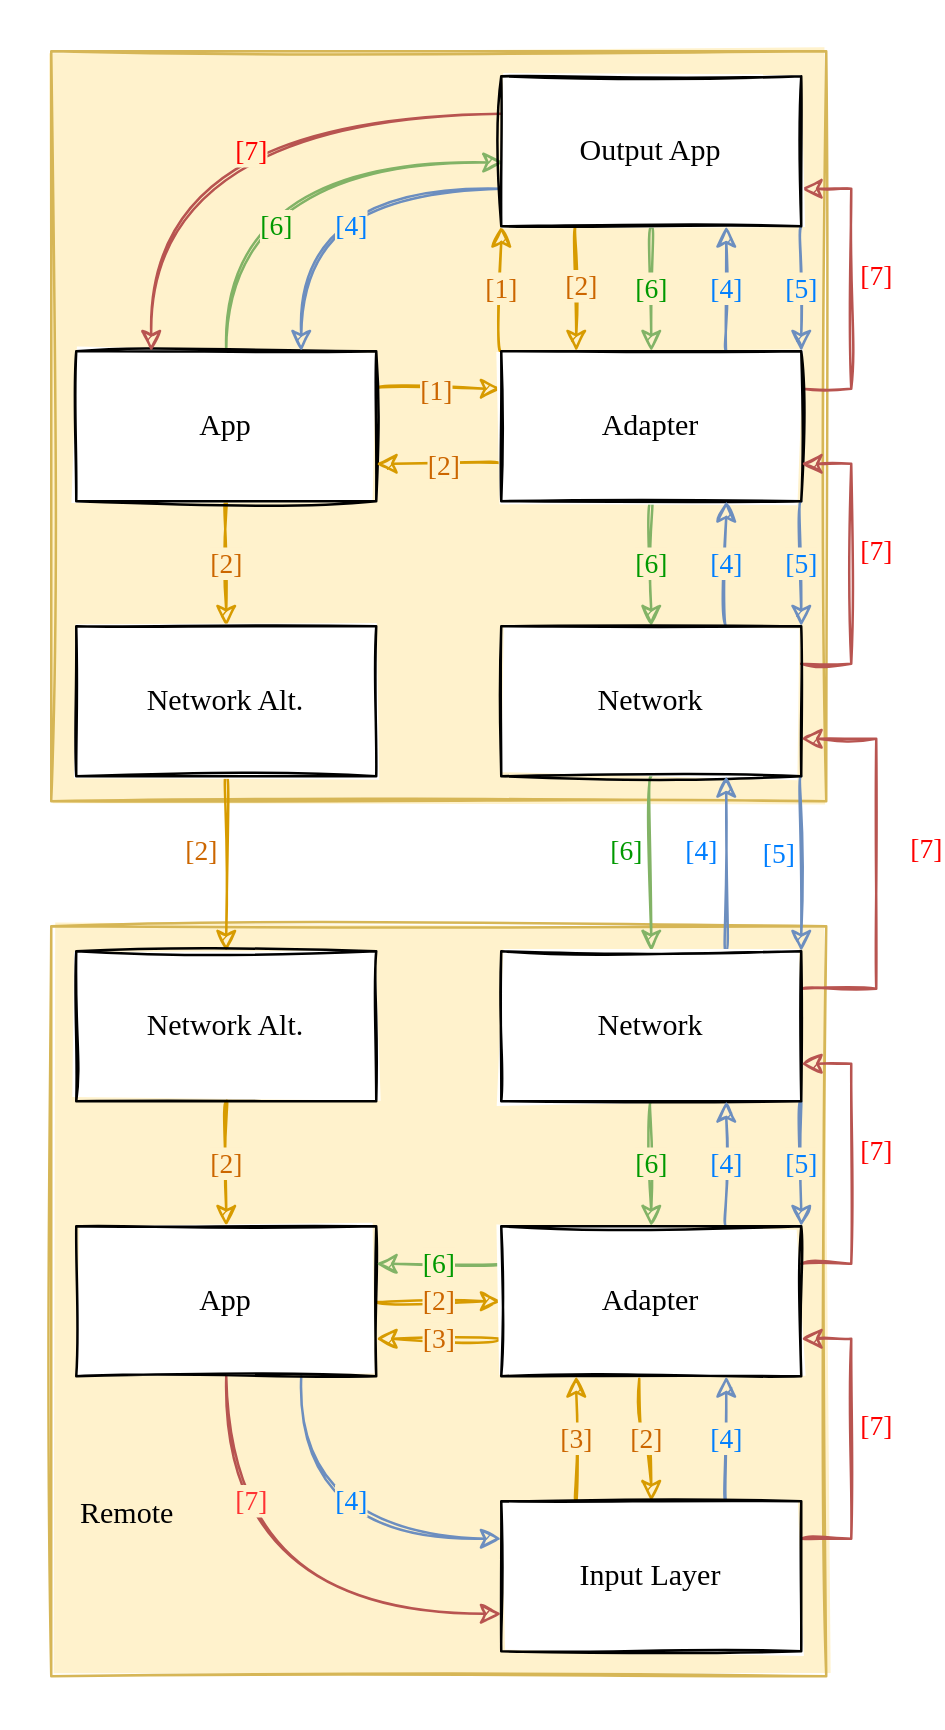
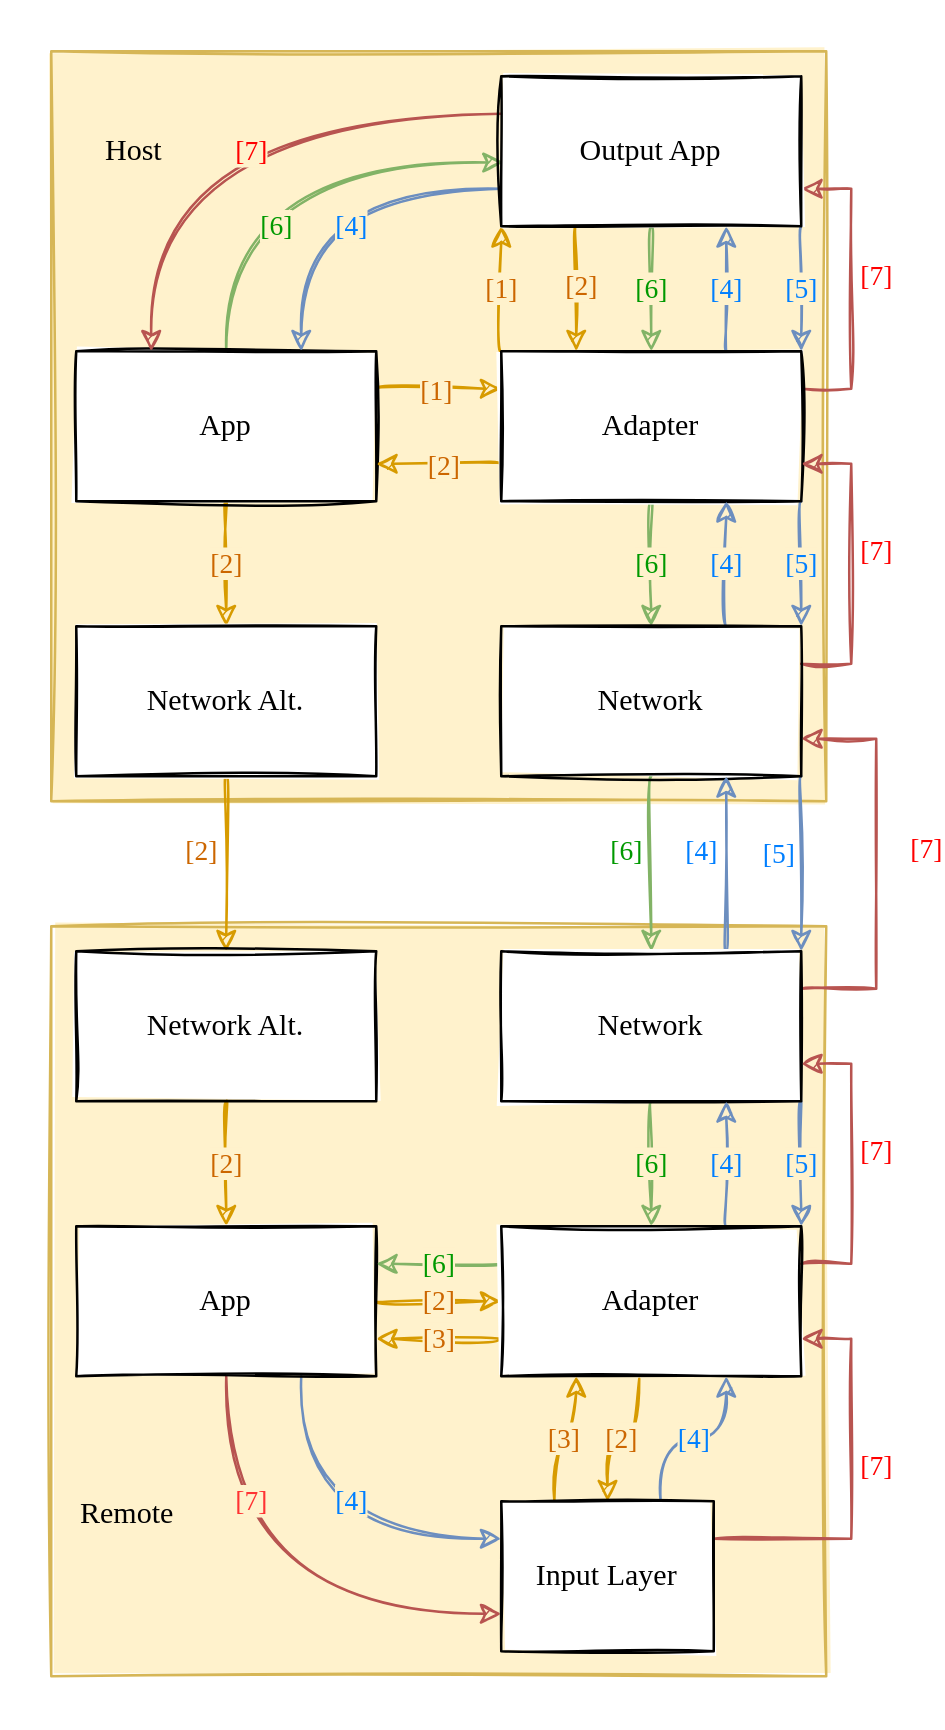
+ <mxCell id="33" value="Host" style="text;html=1;align=left;verticalAlign=middle;resizable=0;points=[];autosize=1;sketch=1;fontFamily=Comic Sans MS;" parent="1" vertex="1"><mxGeometry x="40" y="50" width="40" height="20" as="geometry" /></mxCell>
- <mxCell id="55" value="Input Layer" style="whiteSpace=wrap;html=1;sketch=1;fontFamily=Comic Sans MS;" parent="1" vertex="1"><mxGeometry x="200" y="600" width="120" height="60" as="geometry" /></mxCell>
+ <mxCell id="55" value="Input Layer" style="whiteSpace=wrap;html=1;sketch=1;fontFamily=Comic Sans MS;" parent="1" vertex="1"><mxGeometry x="200" y="600" width="85" height="60" as="geometry" /></mxCell>
